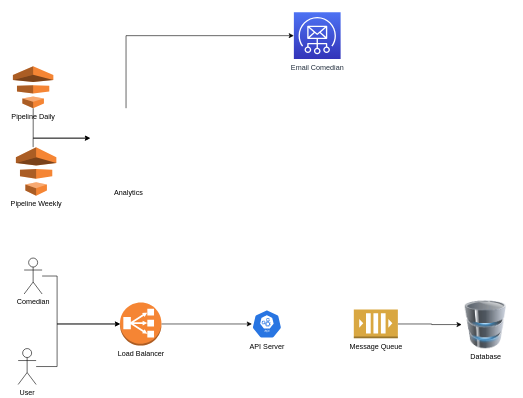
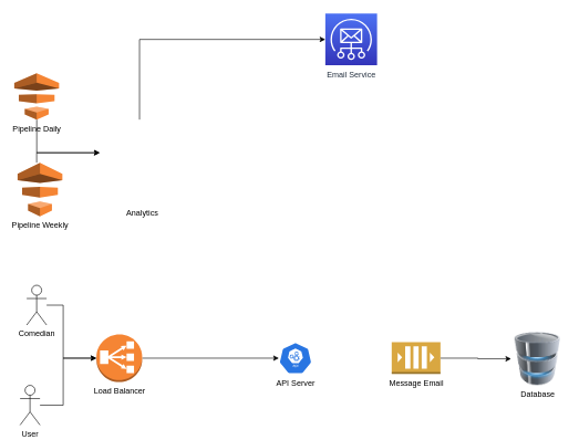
- <mxCell id="8" value="Email Comedian" style="sketch=0;points=[[0,0,0],[0.25,0,0],[0.5,0,0],[0.75,0,0],[1,0,0],[0,1,0],[0.25,1,0],[0.5,1,0],[0.75,1,0],[1,1,0],[0,0.25,0],[0,0.5,0],[0,0.75,0],[1,0.25,0],[1,0.5,0],[1,0.75,0]];outlineConnect=0;fontColor=#232F3E;gradientColor=#4D72F3;gradientDirection=north;fillColor=#3334B9;strokeColor=#ffffff;dashed=0;verticalLabelPosition=bottom;verticalAlign=top;align=center;html=1;fontSize=12;fontStyle=0;aspect=fixed;shape=mxgraph.aws4.resourceIcon;resIcon=mxgraph.aws4.simple_email_service;" vertex="1" parent="1"><mxGeometry x="489" y="20" width="78" height="78" as="geometry" /></mxCell>
+ <mxCell id="8" value="Email Service" style="sketch=0;points=[[0,0,0],[0.25,0,0],[0.5,0,0],[0.75,0,0],[1,0,0],[0,1,0],[0.25,1,0],[0.5,1,0],[0.75,1,0],[1,1,0],[0,0.25,0],[0,0.5,0],[0,0.75,0],[1,0.25,0],[1,0.5,0],[1,0.75,0]];outlineConnect=0;fontColor=#232F3E;gradientColor=#4D72F3;gradientDirection=north;fillColor=#3334B9;strokeColor=#ffffff;dashed=0;verticalLabelPosition=bottom;verticalAlign=top;align=center;html=1;fontSize=12;fontStyle=0;aspect=fixed;shape=mxgraph.aws4.resourceIcon;resIcon=mxgraph.aws4.simple_email_service;" vertex="1" parent="1"><mxGeometry x="489" y="20" width="78" height="78" as="geometry" /></mxCell>
- <mxCell id="7" value="Load Balancer" style="outlineConnect=0;dashed=0;verticalLabelPosition=bottom;verticalAlign=top;align=center;html=1;shape=mxgraph.aws3.classic_load_balancer;fillColor=#F58534;gradientColor=none;" vertex="1" parent="1"><mxGeometry x="199" y="504" width="69" height="72" as="geometry" /></mxCell>
+ <mxCell id="7" value="Load Balancer" style="outlineConnect=0;dashed=0;verticalLabelPosition=bottom;verticalAlign=top;align=center;html=1;shape=mxgraph.aws3.classic_load_balancer;fillColor=#F58534;gradientColor=none;" vertex="1" parent="1"><mxGeometry x="144" y="504" width="69" height="72" as="geometry" /></mxCell>
- <mxCell id="18" value="Message Queue" style="outlineConnect=0;dashed=0;verticalLabelPosition=bottom;verticalAlign=top;align=center;html=1;shape=mxgraph.aws3.queue;fillColor=#D9A741;gradientColor=none;" vertex="1" parent="1"><mxGeometry x="589" y="516" width="73.5" height="48" as="geometry" /></mxCell>
+ <mxCell id="18" value="Message Email" style="outlineConnect=0;dashed=0;verticalLabelPosition=bottom;verticalAlign=top;align=center;html=1;shape=mxgraph.aws3.queue;fillColor=#D9A741;gradientColor=none;" vertex="1" parent="1"><mxGeometry x="589" y="516" width="73.5" height="48" as="geometry" /></mxCell>
